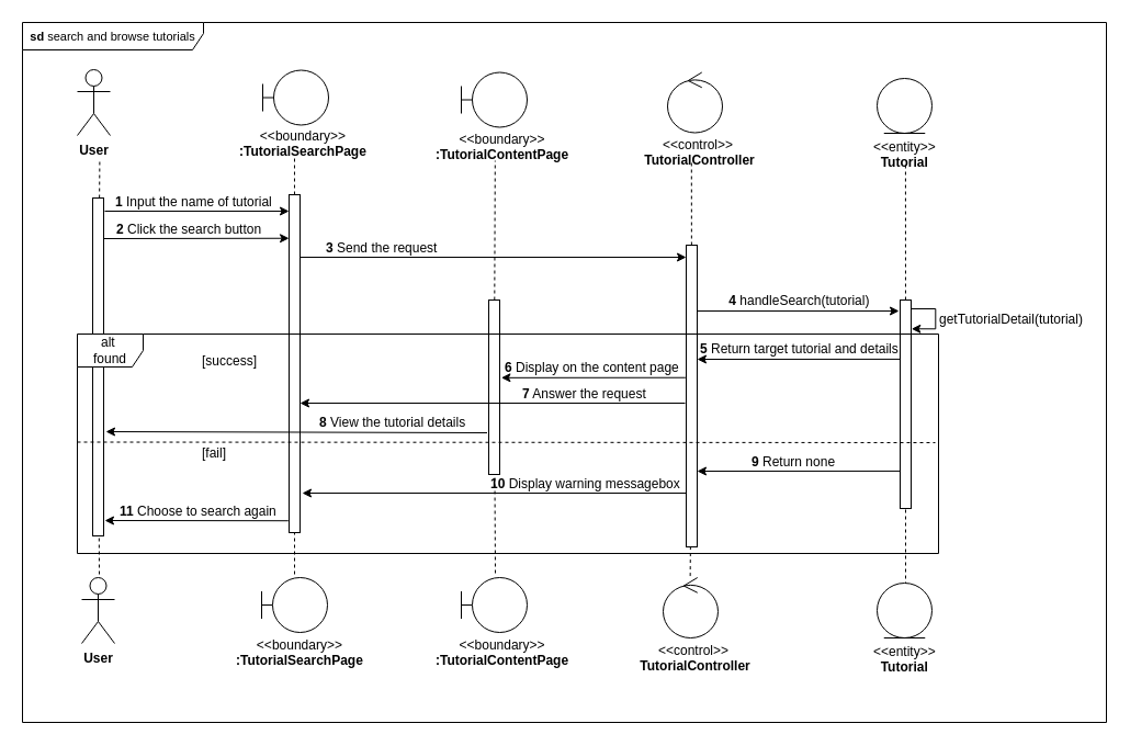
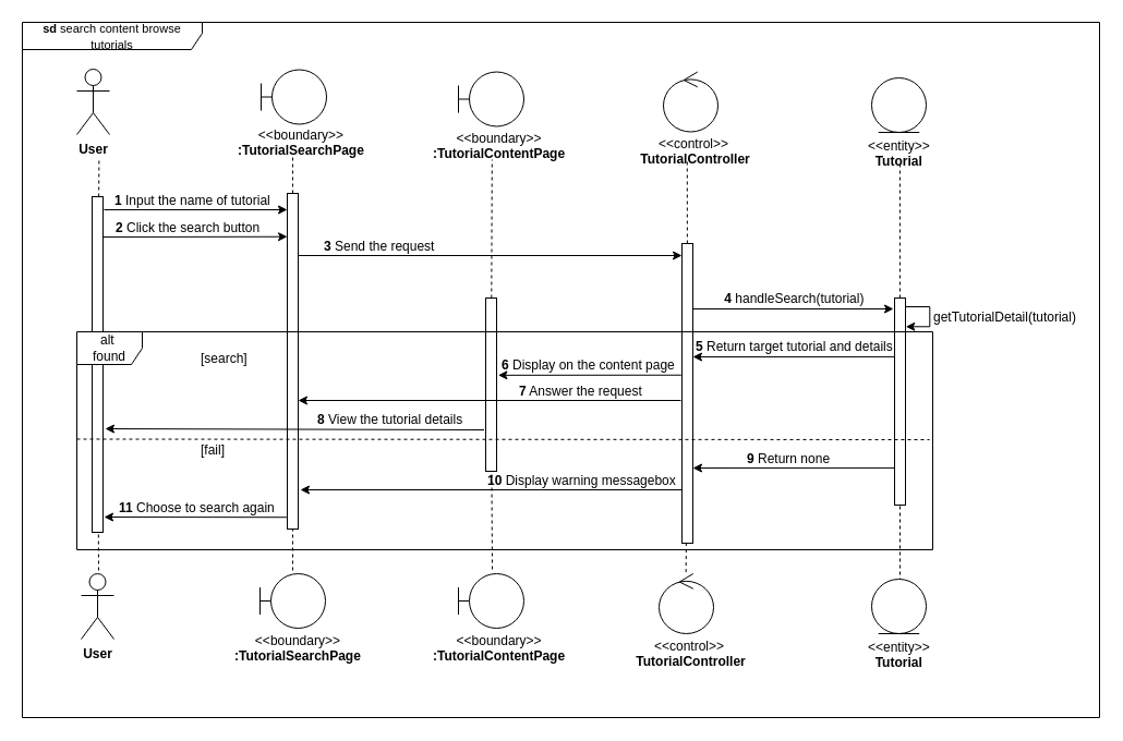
- <mxCell id="61" value="&lt;span style=&quot;font-size: 11px;&quot;&gt;&lt;b&gt;sd &lt;/b&gt;search and browse tutorials&lt;/span&gt;" style="shape=umlFrame;whiteSpace=wrap;html=1;pointerEvents=0;width=165;height=25;" parent="1" vertex="1"><mxGeometry x="20" y="20" width="988" height="638" as="geometry" /></mxCell>
+ <mxCell id="61" value="&lt;span style=&quot;font-size: 11px;&quot;&gt;&lt;b&gt;sd &lt;/b&gt;search content browse tutorials&lt;/span&gt;" style="shape=umlFrame;whiteSpace=wrap;html=1;pointerEvents=0;width=165;height=25;" parent="1" vertex="1"><mxGeometry x="20" y="20" width="988" height="638" as="geometry" /></mxCell>
- <mxCell id="63" value="&lt;div style=&quot;text-align: left;&quot;&gt;&lt;span style=&quot;font-weight: 400;&quot;&gt;[success&lt;/span&gt;&lt;span style=&quot;font-weight: 400; background-color: initial;&quot;&gt;]&lt;/span&gt;&lt;/div&gt;" style="text;whiteSpace=wrap;html=1;fontStyle=1;fontSize=12;" vertex="1" parent="1"><mxGeometry x="182" y="315" width="150" height="20" as="geometry" /></mxCell>
+ <mxCell id="63" value="&lt;div style=&quot;text-align: left;&quot;&gt;&lt;span style=&quot;font-weight: 400;&quot;&gt;[search&lt;/span&gt;&lt;span style=&quot;font-weight: 400; background-color: initial;&quot;&gt;]&lt;/span&gt;&lt;/div&gt;" style="text;whiteSpace=wrap;html=1;fontStyle=1;fontSize=12;" vertex="1" parent="1"><mxGeometry x="182" y="315" width="150" height="20" as="geometry" /></mxCell>
